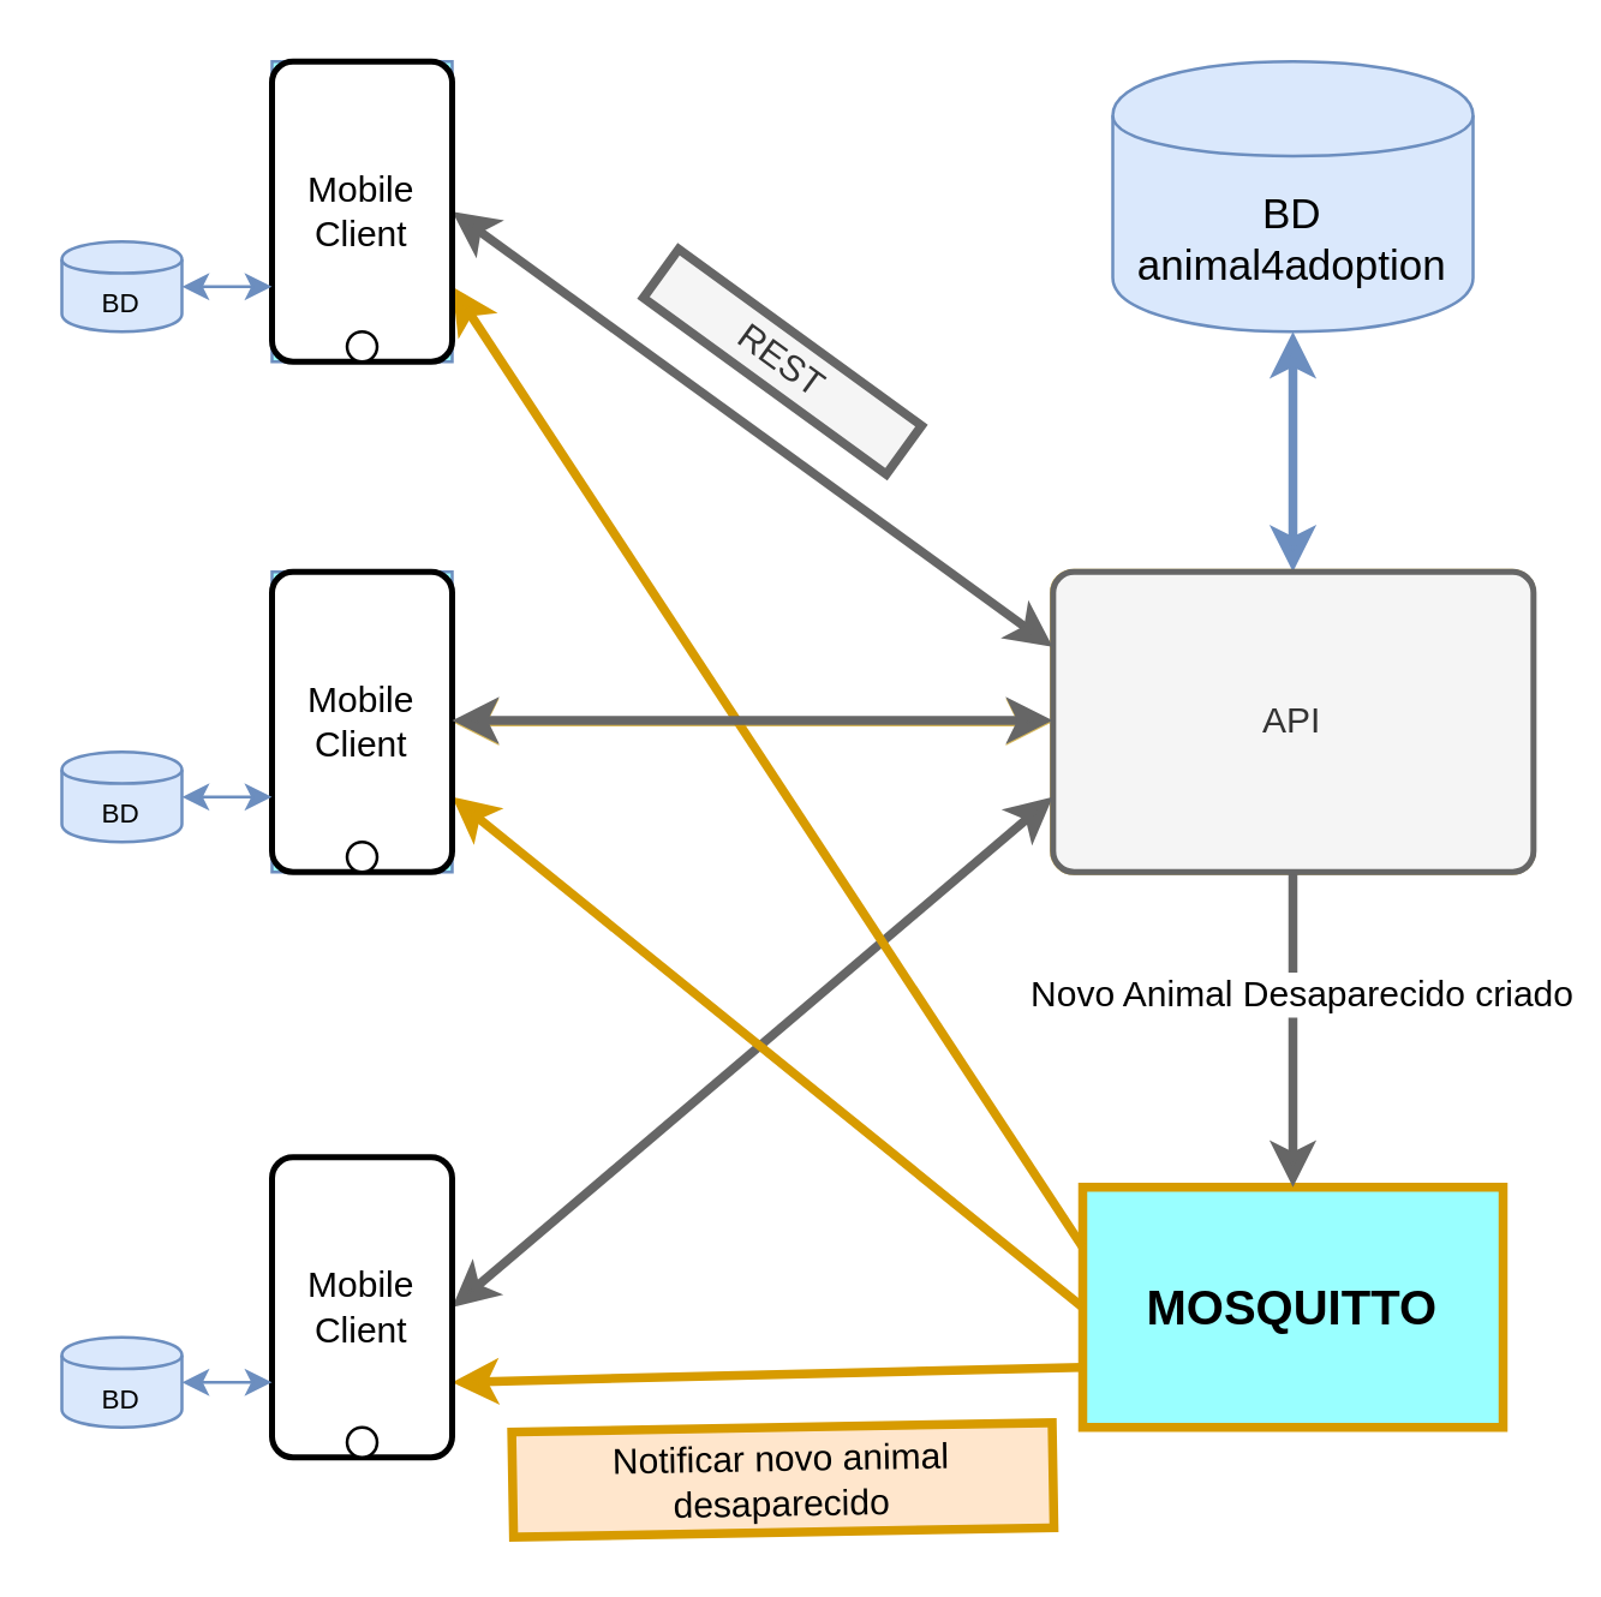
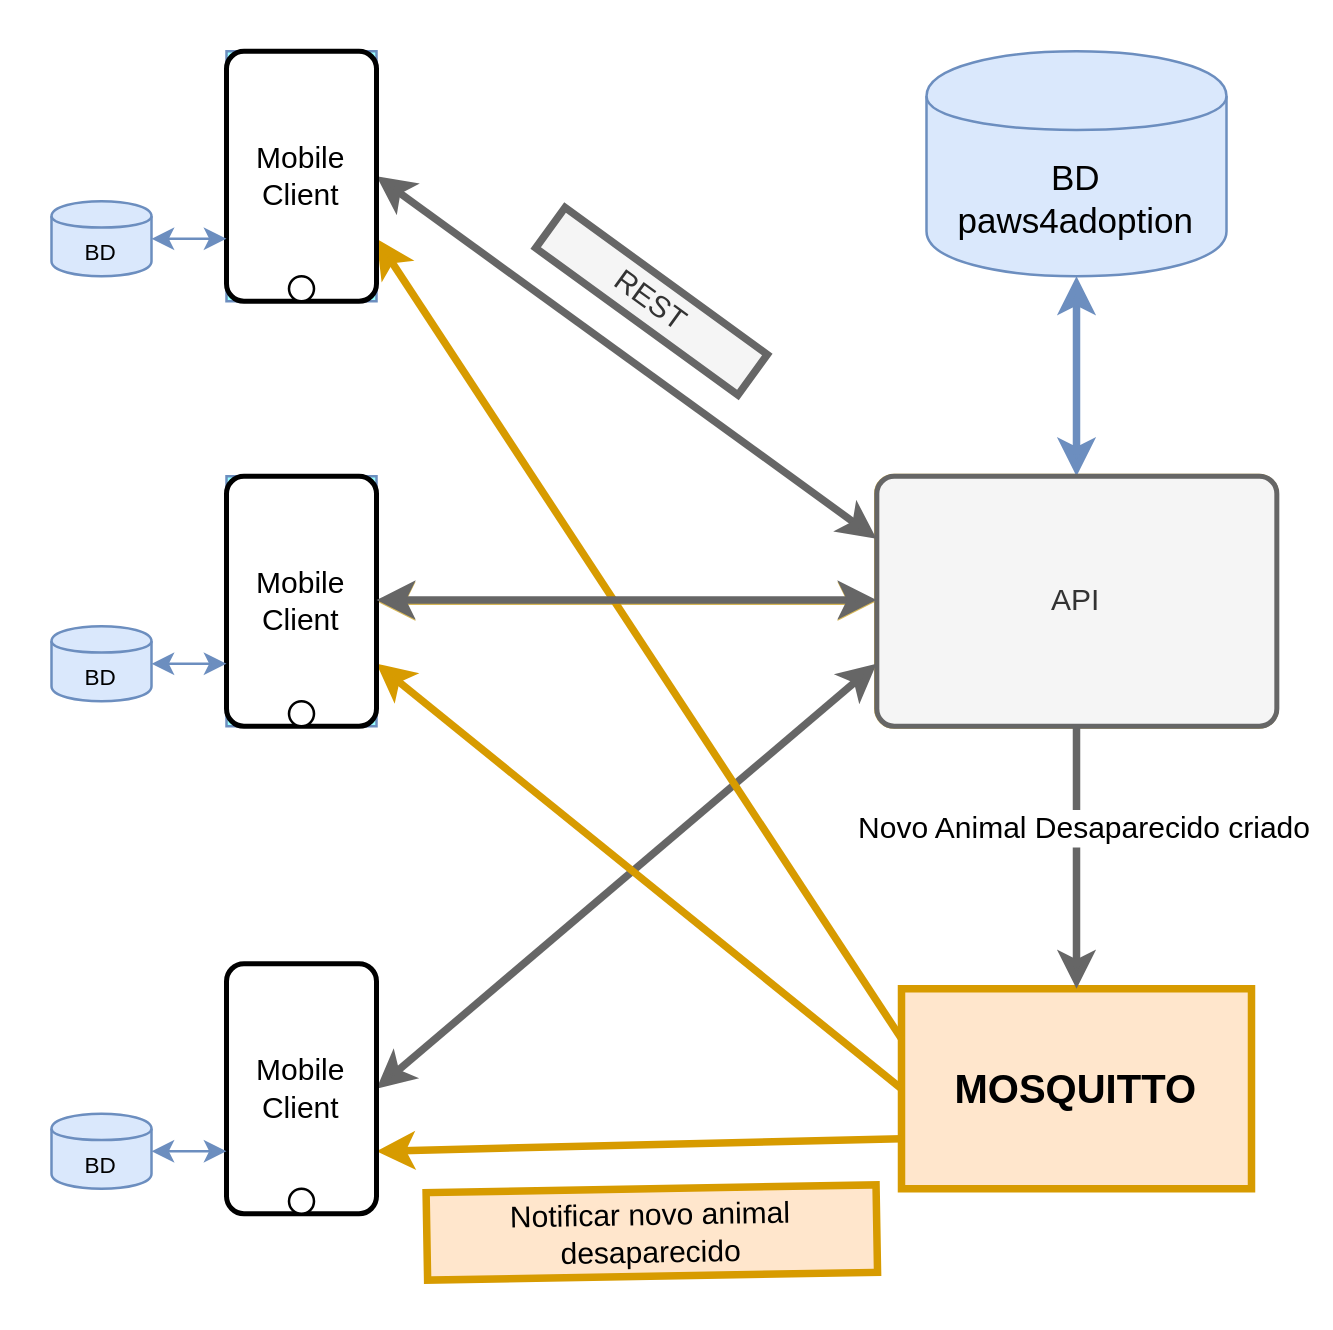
- <mxCell id="2" value="&lt;font style=&quot;font-size: 14px&quot;&gt;BD&lt;br&gt;animal4adoption&lt;/font&gt;" style="shape=cylinder;whiteSpace=wrap;html=1;boundedLbl=1;backgroundOutline=1;fillColor=#dae8fc;strokeColor=#6c8ebf;" vertex="1" parent="1"><mxGeometry x="370" y="20" width="120" height="90" as="geometry" /></mxCell>
+ <mxCell id="2" value="&lt;font style=&quot;font-size: 14px&quot;&gt;BD&lt;br&gt;paws4adoption&lt;/font&gt;" style="shape=cylinder;whiteSpace=wrap;html=1;boundedLbl=1;backgroundOutline=1;fillColor=#dae8fc;strokeColor=#6c8ebf;" vertex="1" parent="1"><mxGeometry x="370" y="20" width="120" height="90" as="geometry" /></mxCell>
- <mxCell id="8" value="&lt;b&gt;&lt;font style=&quot;font-size: 16px&quot;&gt;MOSQUITTO&lt;/font&gt;&lt;/b&gt;" style="rounded=0;whiteSpace=wrap;html=1;fillColor=#99ffff;strokeColor=#d79b00;strokeWidth=3;" vertex="1" parent="1"><mxGeometry x="360" y="395" width="140" height="80" as="geometry" /></mxCell>
+ <mxCell id="8" value="&lt;b&gt;&lt;font style=&quot;font-size: 16px&quot;&gt;MOSQUITTO&lt;/font&gt;&lt;/b&gt;" style="rounded=0;whiteSpace=wrap;html=1;fillColor=#ffe6cc;strokeColor=#d79b00;strokeWidth=3;" vertex="1" parent="1"><mxGeometry x="360" y="395" width="140" height="80" as="geometry" /></mxCell>
